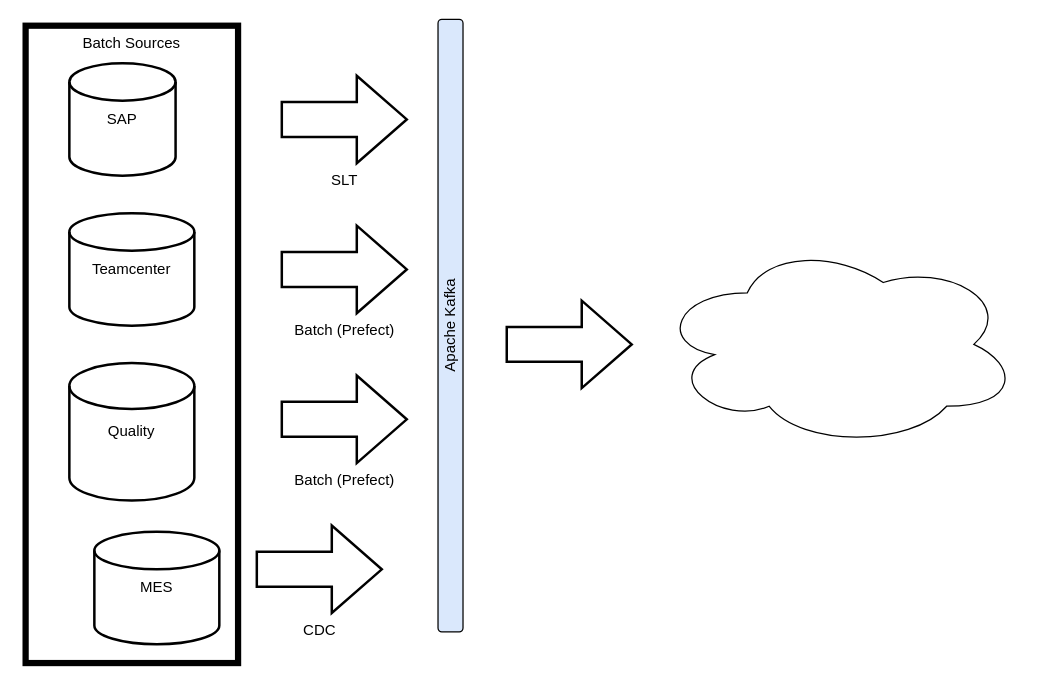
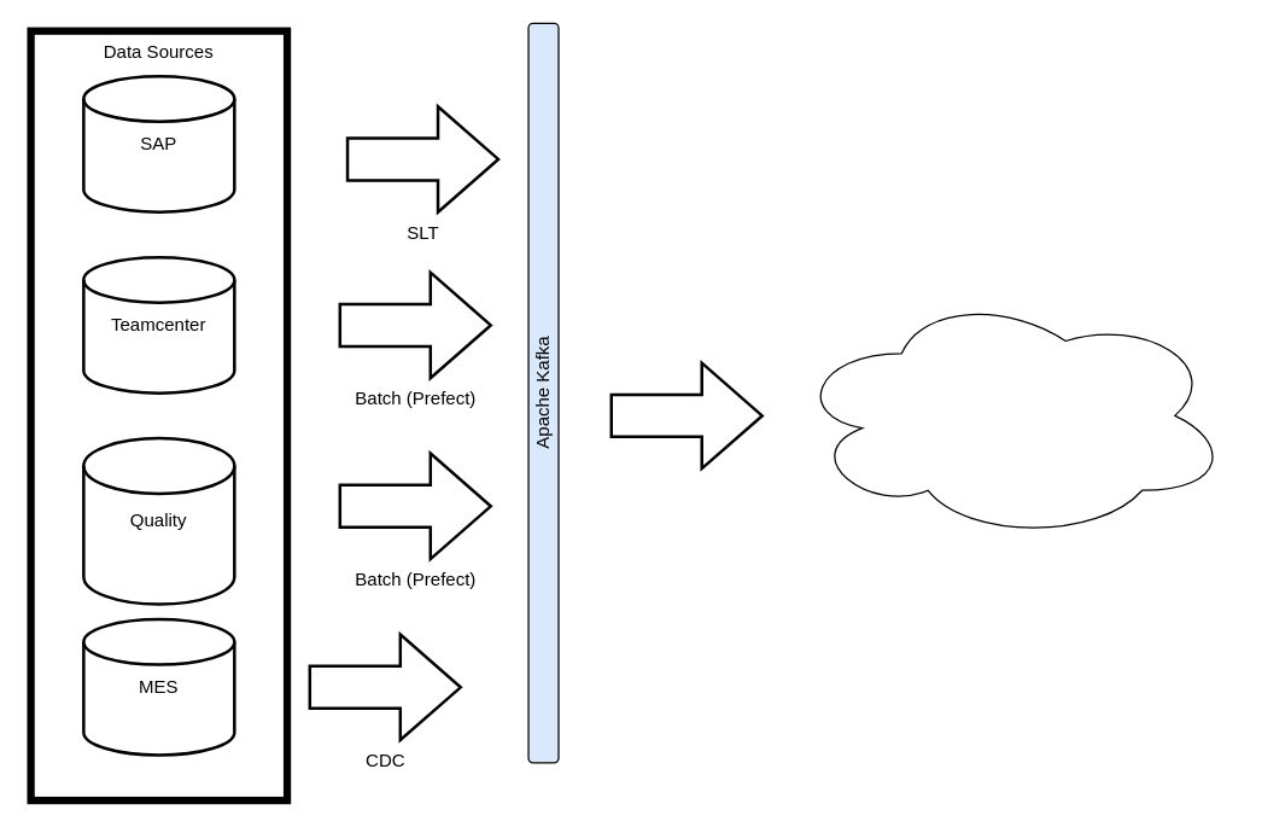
- <mxCell id="10" value="Batch Sources" style="rounded=0;whiteSpace=wrap;html=1;fillColor=none;strokeWidth=5;align=center;verticalAlign=top;" vertex="1" parent="1"><mxGeometry x="20" y="20" width="170" height="510" as="geometry" /></mxCell>
+ <mxCell id="10" value="Data Sources" style="rounded=0;whiteSpace=wrap;html=1;fillColor=none;strokeWidth=5;align=center;verticalAlign=top;" vertex="1" parent="1"><mxGeometry x="20" y="20" width="170" height="510" as="geometry" /></mxCell>
- <mxCell id="5" value="SAP" style="strokeWidth=2;html=1;shape=mxgraph.flowchart.database;whiteSpace=wrap;" vertex="1" parent="1"><mxGeometry x="55" y="50" width="85" height="90" as="geometry" /></mxCell>
+ <mxCell id="5" value="SAP" style="strokeWidth=2;html=1;shape=mxgraph.flowchart.database;whiteSpace=wrap;" vertex="1" parent="1"><mxGeometry x="55" y="50" width="100" height="90" as="geometry" /></mxCell>
- <mxCell id="9" value="SLT" style="verticalLabelPosition=bottom;verticalAlign=top;html=1;strokeWidth=2;shape=mxgraph.arrows2.arrow;dy=0.6;dx=40;notch=0;" vertex="1" parent="1"><mxGeometry x="225" y="60" width="100" height="70" as="geometry" /></mxCell>
+ <mxCell id="9" value="SLT" style="verticalLabelPosition=bottom;verticalAlign=top;html=1;strokeWidth=2;shape=mxgraph.arrows2.arrow;dy=0.6;dx=40;notch=0;" vertex="1" parent="1"><mxGeometry x="230" y="70" width="100" height="70" as="geometry" /></mxCell>
- <mxCell id="2" value="MES" style="strokeWidth=2;html=1;shape=mxgraph.flowchart.database;whiteSpace=wrap;" vertex="1" parent="1"><mxGeometry x="75" y="425" width="100" height="90" as="geometry" /></mxCell>
+ <mxCell id="2" value="MES" style="strokeWidth=2;html=1;shape=mxgraph.flowchart.database;whiteSpace=wrap;" vertex="1" parent="1"><mxGeometry x="55" y="410" width="100" height="90" as="geometry" /></mxCell>
